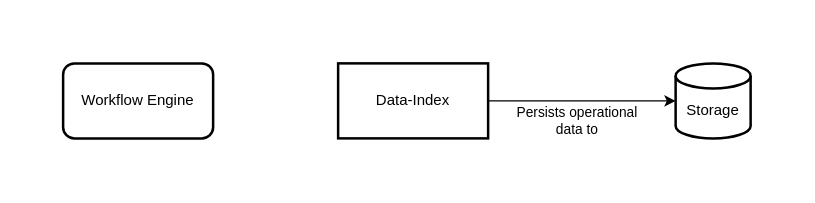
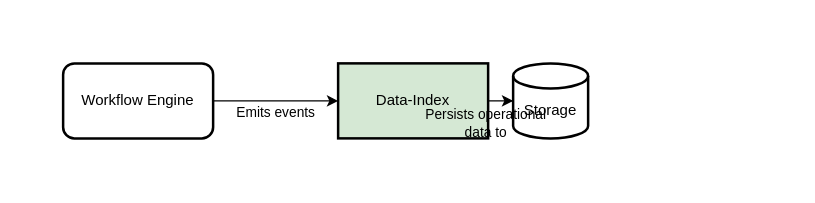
+ <mxCell id="3" value="" style="edgeStyle=orthogonalEdgeStyle;rounded=0;orthogonalLoop=1;jettySize=auto;html=1;" edge="1" parent="1" source="5" target="6"><mxGeometry relative="1" as="geometry" /></mxCell>
+ <mxCell id="4" value="Emits events" style="edgeLabel;html=1;align=center;verticalAlign=middle;resizable=0;points=[];" vertex="1" connectable="0" parent="3"><mxGeometry x="-0.025" relative="1" as="geometry"><mxPoint y="8" as="offset" /></mxGeometry></mxCell>
- <mxCell id="6" value="Data-Index" style="whiteSpace=wrap;html=1;rounded=0;strokeWidth=2;" vertex="1" parent="1"><mxGeometry x="270" y="50" width="120" height="60" as="geometry" /></mxCell>
+ <mxCell id="6" value="Data-Index" style="whiteSpace=wrap;html=1;rounded=0;strokeWidth=2;fillColor=#d5e8d4;" vertex="1" parent="1"><mxGeometry x="270" y="50" width="120" height="60" as="geometry" /></mxCell>
- <mxCell id="7" value="&lt;br&gt;Storage" style="strokeWidth=2;html=1;shape=mxgraph.flowchart.database;whiteSpace=wrap;" vertex="1" parent="1"><mxGeometry x="540" y="50" width="60" height="60" as="geometry" /></mxCell>
+ <mxCell id="7" value="&lt;br&gt;Storage" style="strokeWidth=2;html=1;shape=mxgraph.flowchart.database;whiteSpace=wrap;" vertex="1" parent="1"><mxGeometry x="410" y="50" width="60" height="60" as="geometry" /></mxCell>
